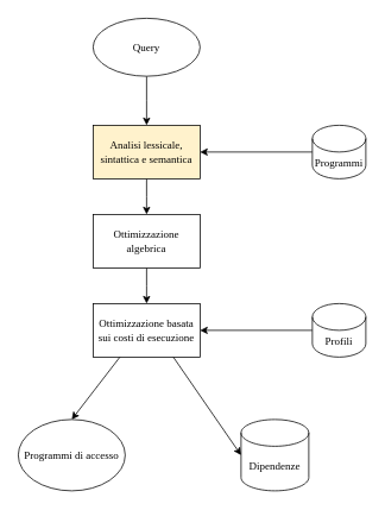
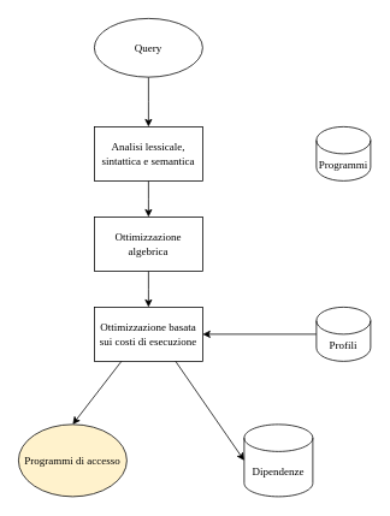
- <mxCell id="5" value="&lt;font face=&quot;Times New Roman&quot;&gt;Analisi lessicale, sintattica e semantica&lt;/font&gt;" style="rounded=0;whiteSpace=wrap;html=1;fillColor=#fff2cc;" vertex="1" parent="1"><mxGeometry x="104" y="140" width="120" height="60" as="geometry" /></mxCell>
+ <mxCell id="5" value="&lt;font face=&quot;Times New Roman&quot;&gt;Analisi lessicale, sintattica e semantica&lt;/font&gt;" style="rounded=0;whiteSpace=wrap;html=1;" vertex="1" parent="1"><mxGeometry x="104" y="140" width="120" height="60" as="geometry" /></mxCell>
- <mxCell id="13" style="edgeStyle=orthogonalEdgeStyle;rounded=0;orthogonalLoop=1;jettySize=auto;html=1;entryX=1;entryY=0.5;entryDx=0;entryDy=0;fontFamily=Times New Roman;" edge="1" parent="1" source="14" target="5"><mxGeometry relative="1" as="geometry" /></mxCell>
- <mxCell id="9" value="Programmi di accesso" style="ellipse;whiteSpace=wrap;html=1;fontFamily=Times New Roman;" vertex="1" parent="1"><mxGeometry x="20" y="470" width="120" height="80" as="geometry" /></mxCell>
+ <mxCell id="9" value="Programmi di accesso" style="ellipse;whiteSpace=wrap;html=1;fontFamily=Times New Roman;fillColor=#fff2cc;" vertex="1" parent="1"><mxGeometry x="20" y="470" width="120" height="80" as="geometry" /></mxCell>
